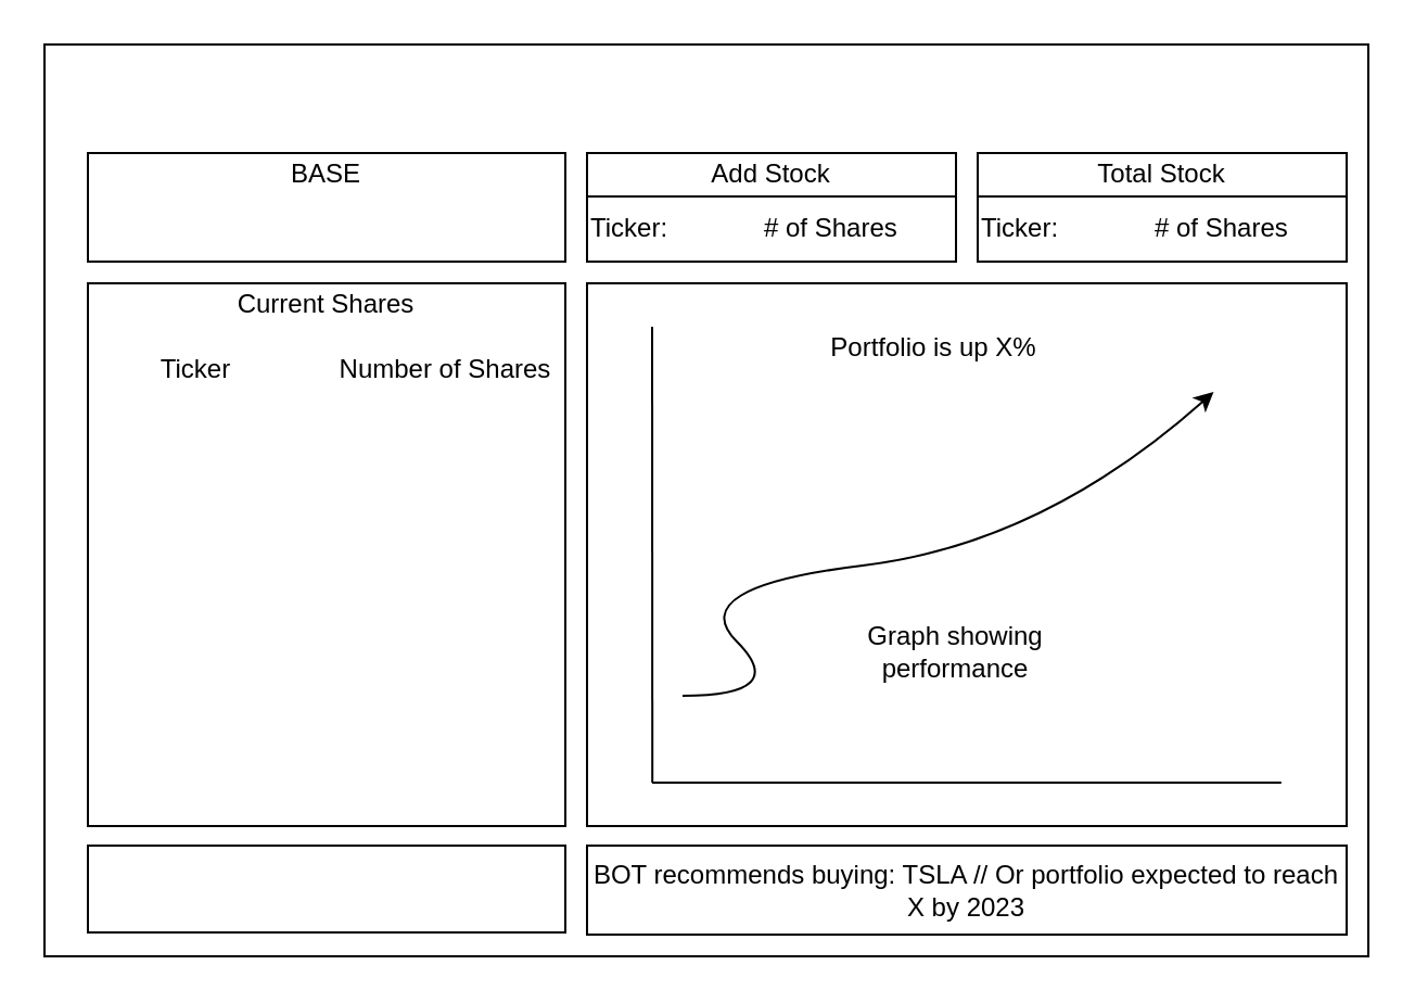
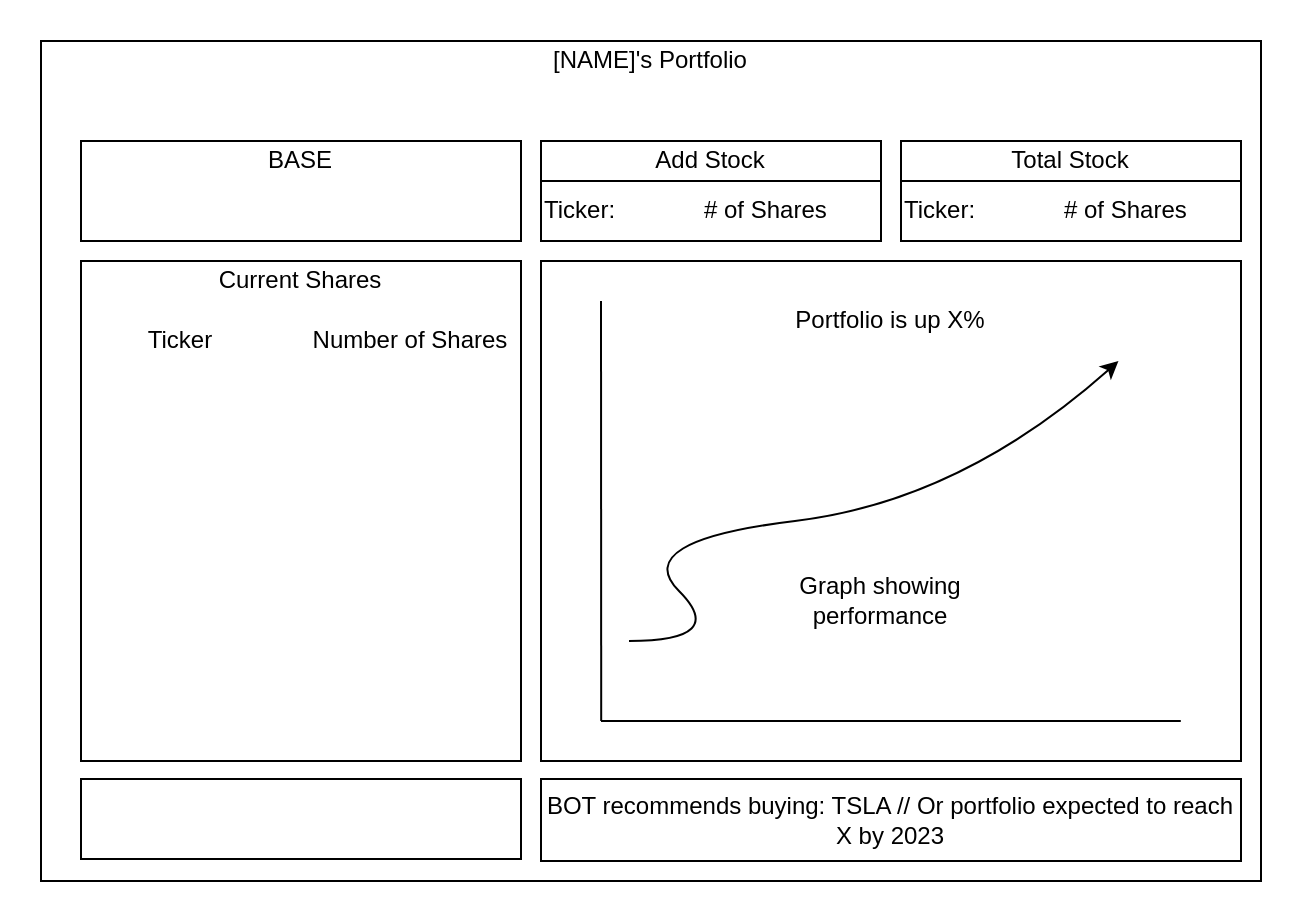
+ <mxCell id="4" value="[NAME]'s Portfolio" style="text;html=1;strokeColor=none;fillColor=none;align=center;verticalAlign=middle;whiteSpace=wrap;rounded=0;" vertex="1" parent="1"><mxGeometry x="20" y="20" width="610" height="20" as="geometry" /></mxCell>
- <mxCell id="26" value="Portfolio is up X%" style="text;html=1;strokeColor=none;fillColor=none;align=center;verticalAlign=middle;whiteSpace=wrap;rounded=0;" vertex="1" parent="1"><mxGeometry x="355" y="150" width="150" height="20" as="geometry" /></mxCell>
+ <mxCell id="26" value="Portfolio is up X%" style="text;html=1;strokeColor=none;fillColor=none;align=center;verticalAlign=middle;whiteSpace=wrap;rounded=0;" vertex="1" parent="1"><mxGeometry x="370" y="150" width="150" height="20" as="geometry" /></mxCell>
